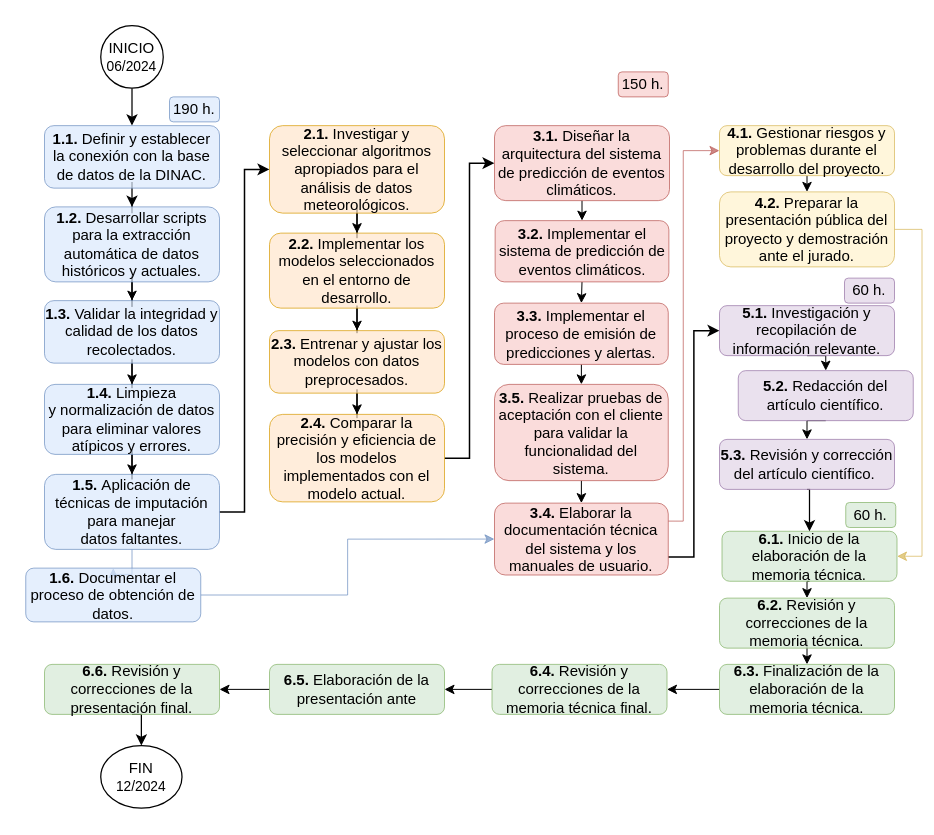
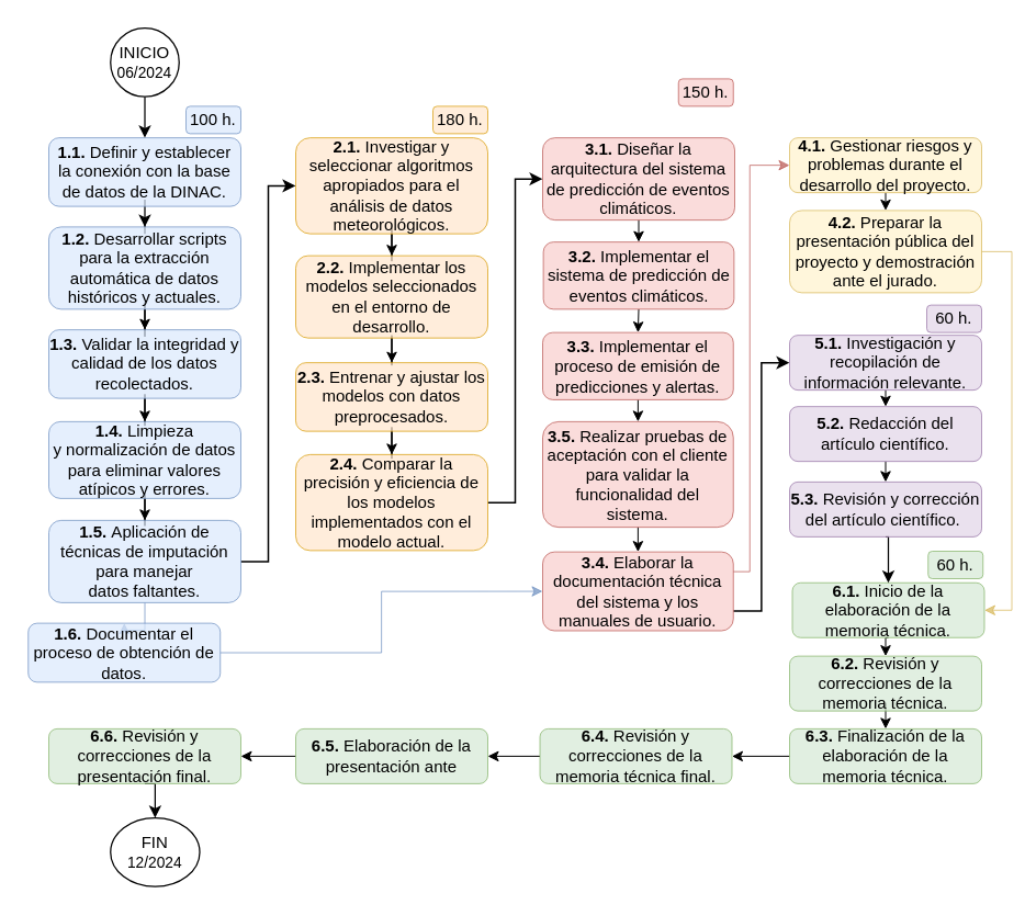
- <mxCell id="59" value="&lt;font face=&quot;Helvetica&quot;&gt;190 h.&lt;/font&gt;" style="rounded=1;whiteSpace=wrap;html=1;fontSize=12;glass=0;strokeWidth=0.8;shadow=0;fillColor=#dae8fc;strokeColor=#6c8ebf;opacity=70;" parent="1" vertex="1"><mxGeometry x="135" y="77" width="40" height="20" as="geometry" /></mxCell>
+ <mxCell id="59" value="&lt;font face=&quot;Helvetica&quot;&gt;100 h.&lt;/font&gt;" style="rounded=1;whiteSpace=wrap;html=1;fontSize=12;glass=0;strokeWidth=0.8;shadow=0;fillColor=#dae8fc;strokeColor=#6c8ebf;opacity=70;" parent="1" vertex="1"><mxGeometry x="135" y="77" width="40" height="20" as="geometry" /></mxCell>
+ <mxCell id="60" value="&lt;font face=&quot;Helvetica&quot;&gt;180 h.&lt;/font&gt;" style="rounded=1;whiteSpace=wrap;html=1;fontSize=12;glass=0;strokeWidth=0.8;shadow=0;fillColor=#ffe6cc;strokeColor=#d79b00;opacity=70;" parent="1" vertex="1"><mxGeometry x="315" y="77" width="40" height="20" as="geometry" /></mxCell>
- <mxCell id="51" value="&lt;b&gt;5.2.&lt;/b&gt;&amp;nbsp;R&lt;span style=&quot;background-color: initial;&quot;&gt;edacción del artículo científico.&lt;/span&gt;" style="rounded=1;whiteSpace=wrap;html=1;fontSize=12;glass=0;strokeWidth=0.8;shadow=0;fillColor=#e1d5e7;strokeColor=#9673a6;opacity=70;" parent="1" vertex="1"><mxGeometry x="590" y="296" width="140" height="40" as="geometry" /></mxCell>
+ <mxCell id="51" value="&lt;b&gt;5.2.&lt;/b&gt;&amp;nbsp;R&lt;span style=&quot;background-color: initial;&quot;&gt;edacción del artículo científico.&lt;/span&gt;" style="rounded=1;whiteSpace=wrap;html=1;fontSize=12;glass=0;strokeWidth=0.8;shadow=0;fillColor=#e1d5e7;strokeColor=#9673a6;opacity=70;" parent="1" vertex="1"><mxGeometry x="575" y="296" width="140" height="40" as="geometry" /></mxCell>
